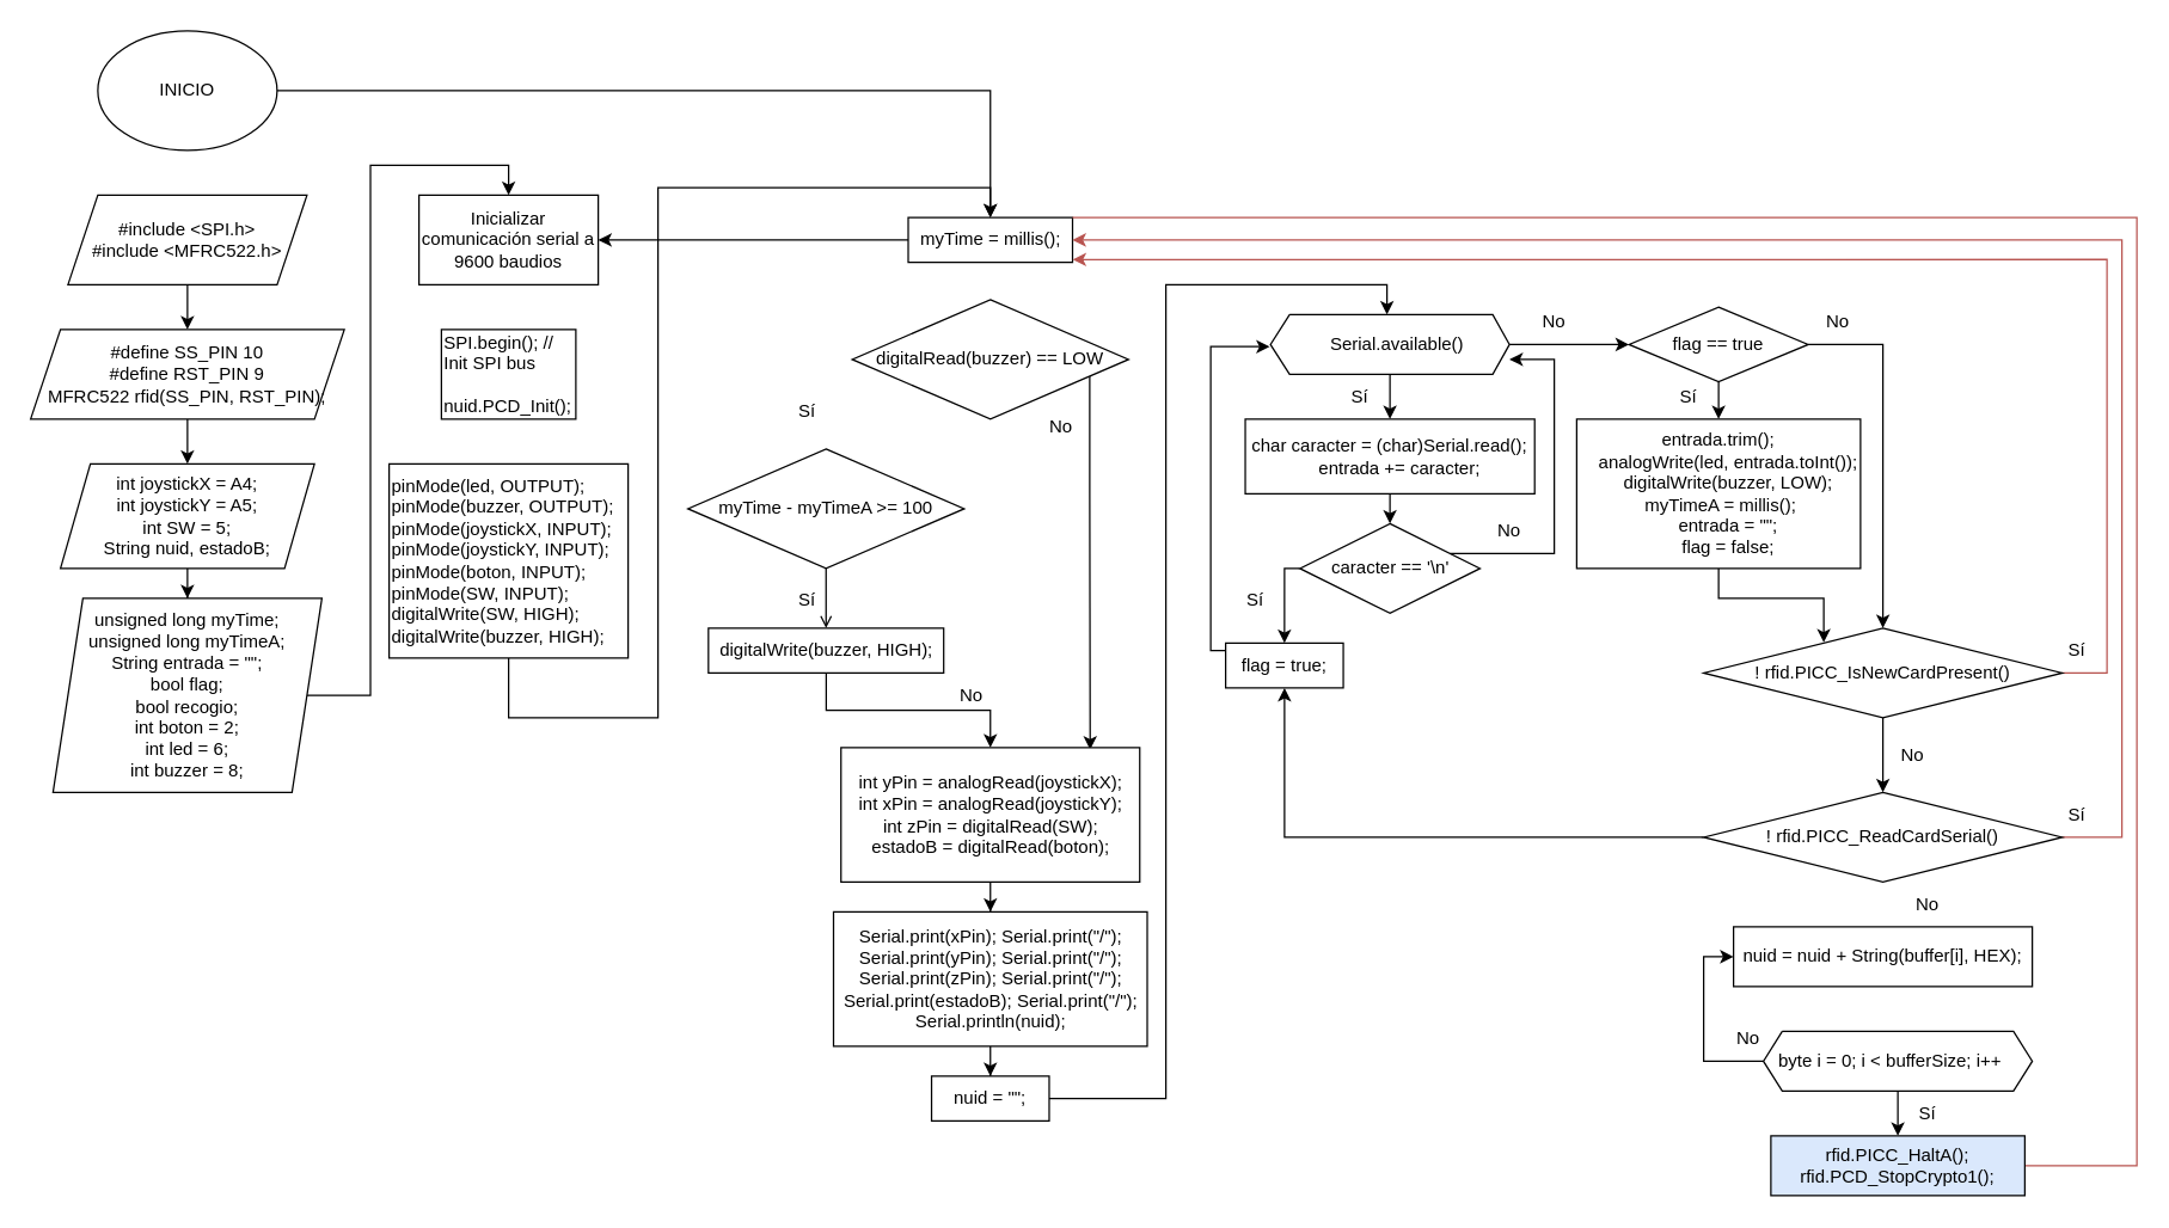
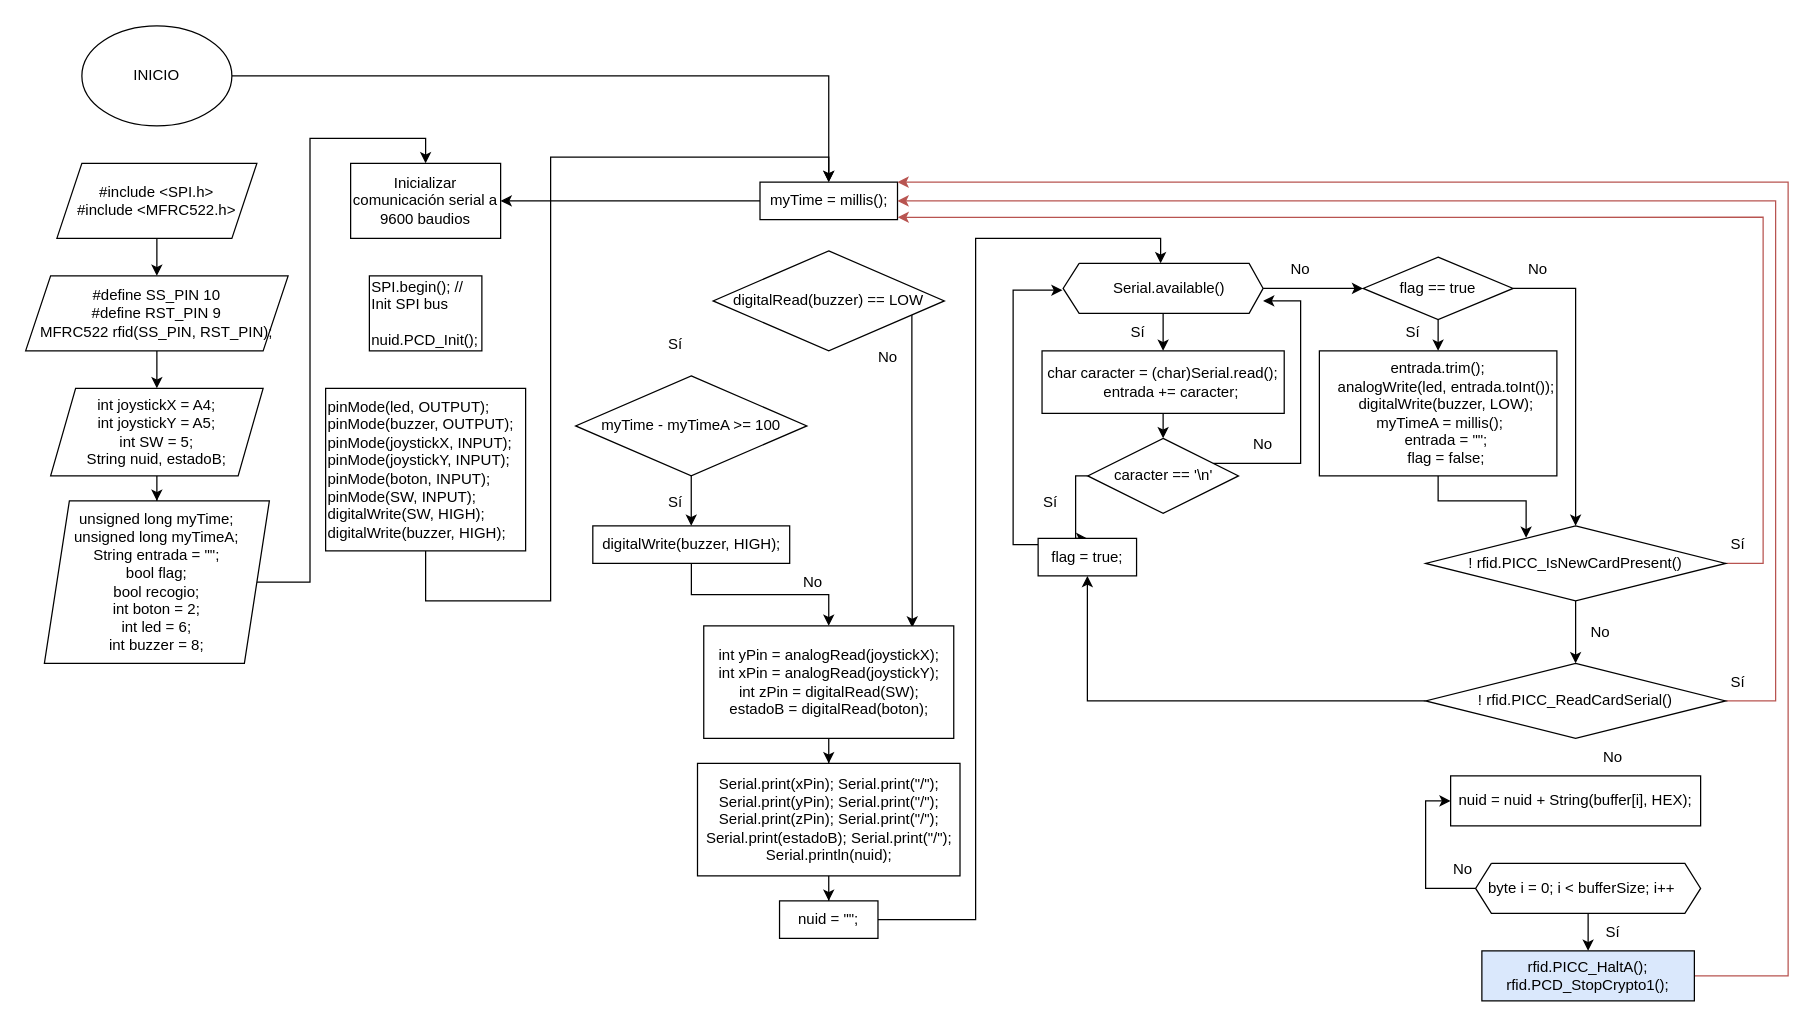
- <mxCell id="73" style="edgeStyle=orthogonalEdgeStyle;rounded=0;orthogonalLoop=1;jettySize=auto;html=1;entryX=1;entryY=0;entryDx=0;entryDy=0;fillColor=#f8cecc;strokeColor=#b85450;endArrow=none;" edge="1" parent="1" source="74" target="17"><mxGeometry relative="1" as="geometry"><Array as="points"><mxPoint x="1430" y="780" /><mxPoint x="1430" y="145" /></Array></mxGeometry></mxCell>
+ <mxCell id="73" style="edgeStyle=orthogonalEdgeStyle;rounded=0;orthogonalLoop=1;jettySize=auto;html=1;entryX=1;entryY=0;entryDx=0;entryDy=0;fillColor=#f8cecc;strokeColor=#b85450;" edge="1" parent="1" source="74" target="17"><mxGeometry relative="1" as="geometry"><Array as="points"><mxPoint x="1430" y="780" /><mxPoint x="1430" y="145" /></Array></mxGeometry></mxCell>
- <mxCell id="20" style="edgeStyle=orthogonalEdgeStyle;rounded=0;orthogonalLoop=1;jettySize=auto;html=1;entryX=0.5;entryY=0;entryDx=0;entryDy=0;endArrow=open;" edge="1" parent="1" source="21" target="23"><mxGeometry relative="1" as="geometry" /></mxCell>
+ <mxCell id="20" style="edgeStyle=orthogonalEdgeStyle;rounded=0;orthogonalLoop=1;jettySize=auto;html=1;entryX=0.5;entryY=0;entryDx=0;entryDy=0;" edge="1" parent="1" source="21" target="23"><mxGeometry relative="1" as="geometry" /></mxCell>
- <mxCell id="39" value="flag = true;" style="rounded=0;whiteSpace=wrap;html=1;align=center;" vertex="1" parent="1"><mxGeometry x="820" y="430" width="78.75" height="30" as="geometry" /></mxCell>
+ <mxCell id="39" value="flag = true;" style="rounded=0;whiteSpace=wrap;html=1;align=center;" vertex="1" parent="1"><mxGeometry x="830" y="430" width="78.75" height="30" as="geometry" /></mxCell>
